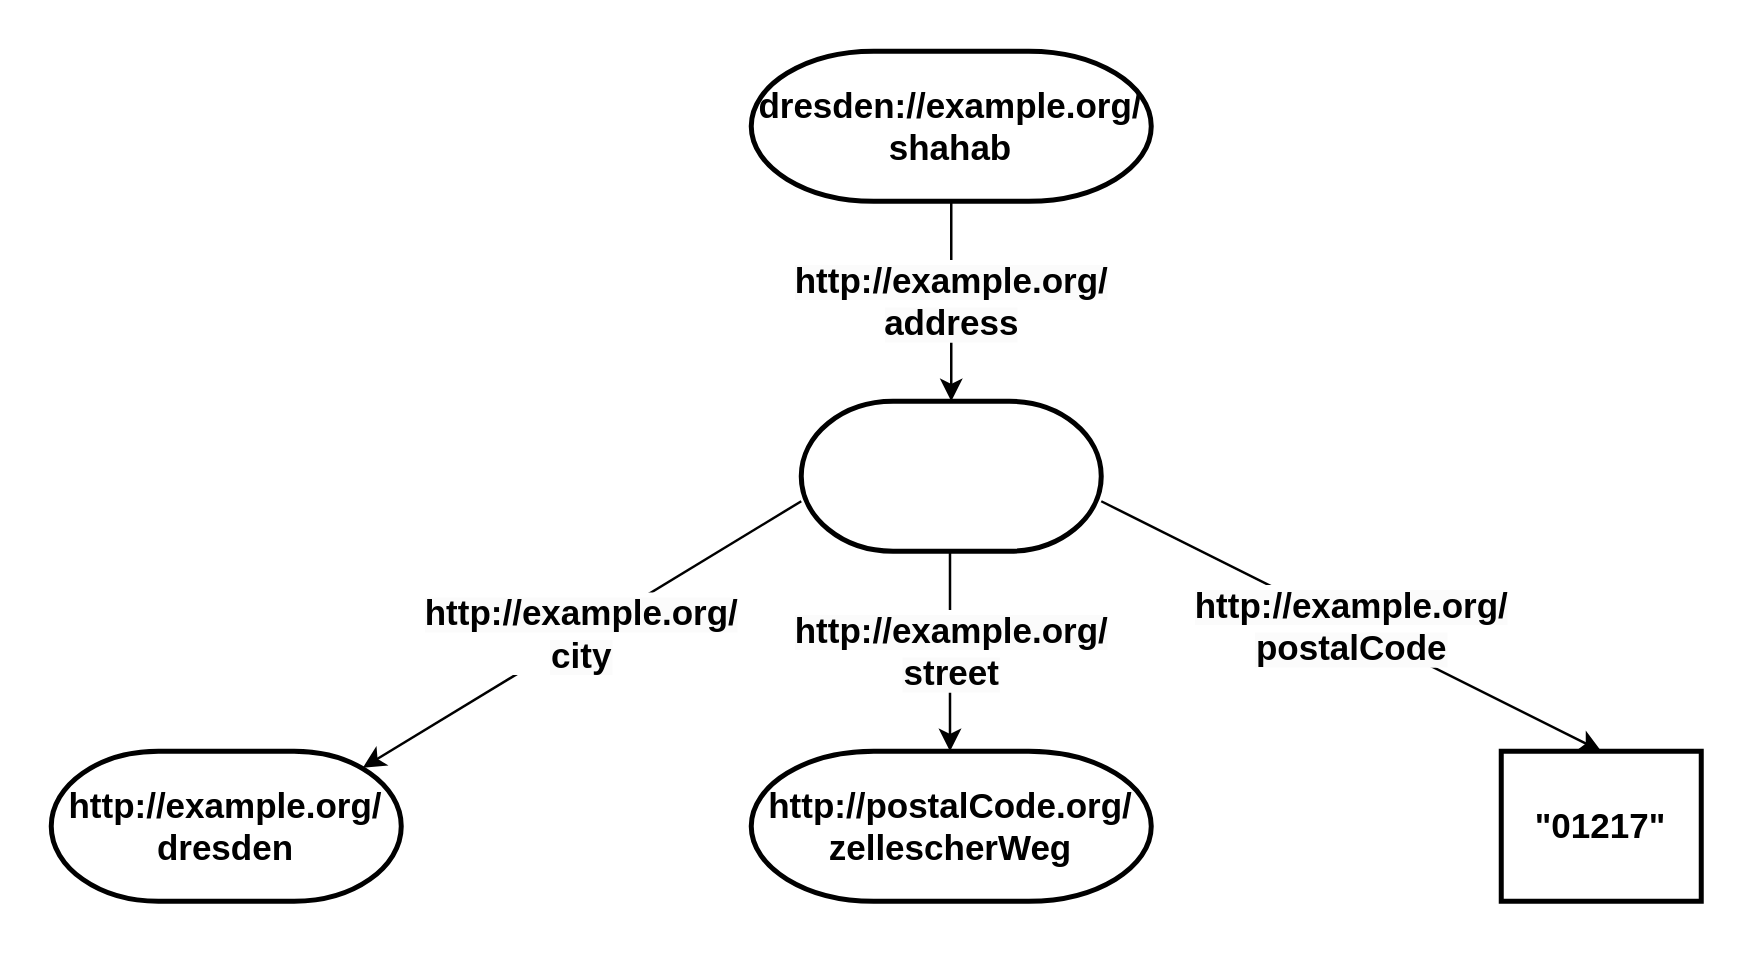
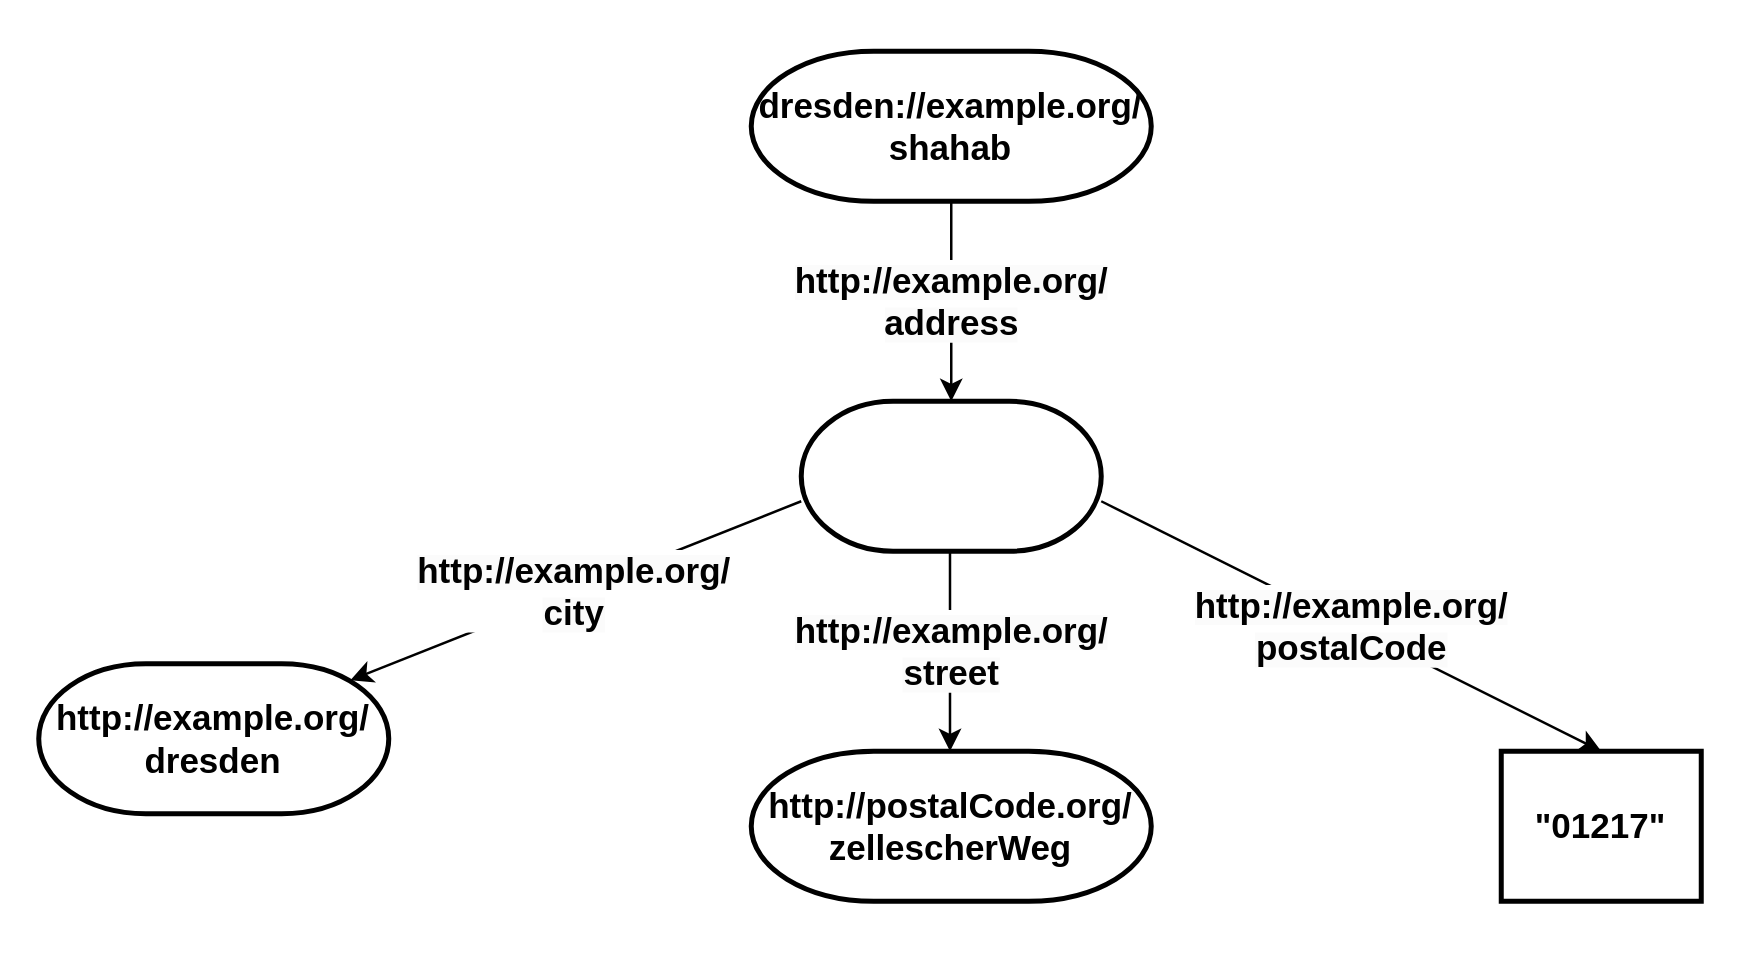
- <mxCell id="5" value="&lt;b style=&quot;border-color: var(--border-color);&quot;&gt;&lt;font style=&quot;border-color: var(--border-color); font-size: 14px;&quot;&gt;http://example.org/&lt;br&gt;dresden&lt;/font&gt;&lt;/b&gt;" style="strokeWidth=2;html=1;shape=mxgraph.flowchart.terminator;whiteSpace=wrap;" vertex="1" parent="1"><mxGeometry x="20" y="300" width="140" height="60" as="geometry" /></mxCell>
+ <mxCell id="5" value="&lt;b style=&quot;border-color: var(--border-color);&quot;&gt;&lt;font style=&quot;border-color: var(--border-color); font-size: 14px;&quot;&gt;http://example.org/&lt;br&gt;dresden&lt;/font&gt;&lt;/b&gt;" style="strokeWidth=2;html=1;shape=mxgraph.flowchart.terminator;whiteSpace=wrap;" vertex="1" parent="1"><mxGeometry x="15" y="265" width="140" height="60" as="geometry" /></mxCell>
